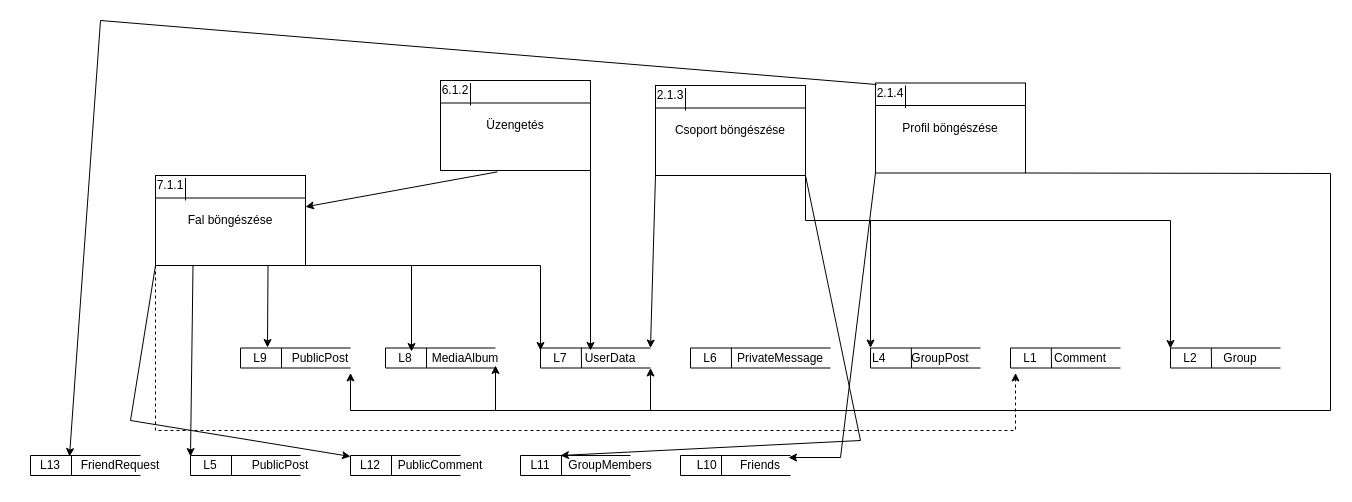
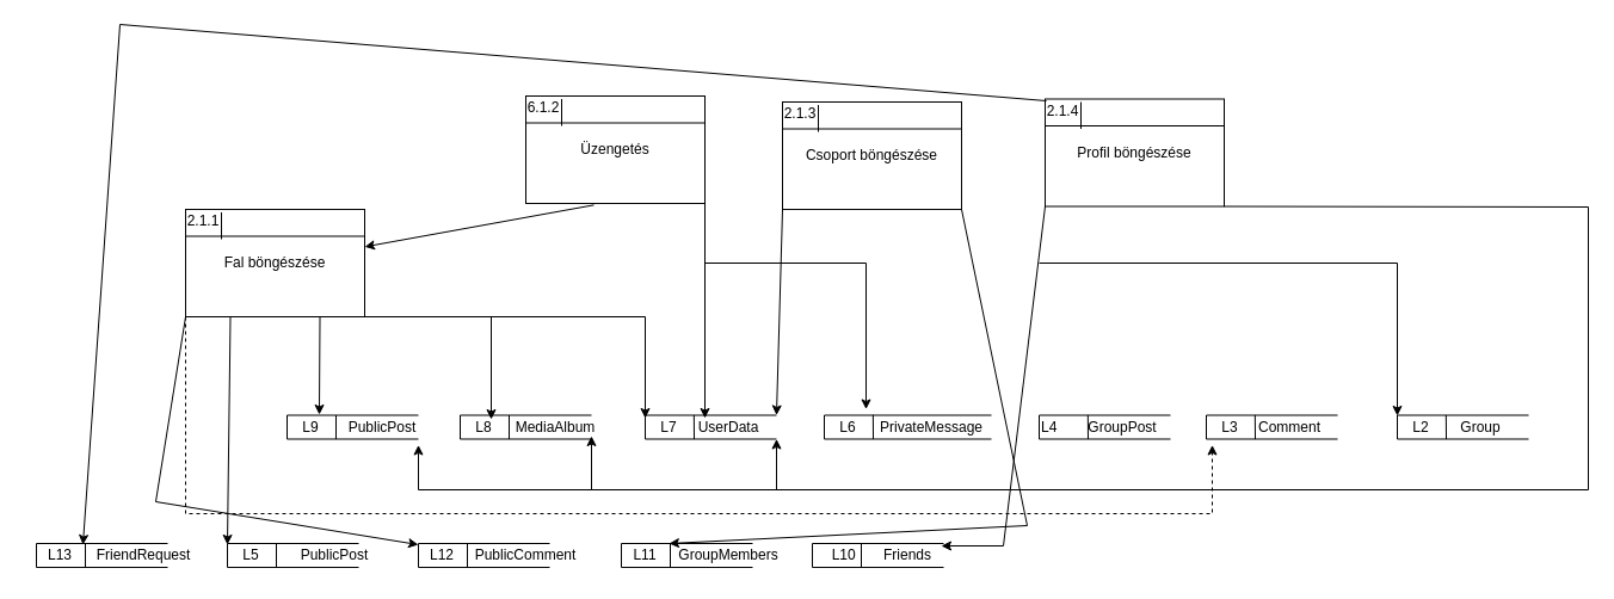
- <mxCell id="30" value="7.1.1" style="text;html=1;strokeColor=none;fillColor=none;align=center;verticalAlign=middle;whiteSpace=wrap;rounded=0;" vertex="1" parent="1"><mxGeometry x="140" y="170" width="60" height="30" as="geometry" /></mxCell>
+ <mxCell id="30" value="2.1.1" style="text;html=1;strokeColor=none;fillColor=none;align=center;verticalAlign=middle;whiteSpace=wrap;rounded=0;" vertex="1" parent="1"><mxGeometry x="140" y="170" width="60" height="30" as="geometry" /></mxCell>
+ <mxCell id="40" value="" style="endArrow=classic;html=1;rounded=0;entryX=0.75;entryY=0;entryDx=0;entryDy=0;exitX=1;exitY=1;exitDx=0;exitDy=0;" edge="1" parent="1" source="35" target="4"><mxGeometry width="50" height="50" relative="1" as="geometry"><mxPoint x="620" y="180" as="sourcePoint" /><mxPoint x="670" y="130" as="targetPoint" /><Array as="points"><mxPoint x="590" y="220" /><mxPoint x="725" y="220" /></Array></mxGeometry></mxCell>
- <mxCell id="47" value="" style="endArrow=classic;html=1;rounded=0;entryX=0;entryY=0;entryDx=0;entryDy=0;entryPerimeter=0;exitX=1;exitY=1;exitDx=0;exitDy=0;" edge="1" parent="1" source="42" target="26"><mxGeometry width="50" height="50" relative="1" as="geometry"><mxPoint x="620" y="180" as="sourcePoint" /><mxPoint x="670" y="130" as="targetPoint" /><Array as="points"><mxPoint x="805" y="220" /><mxPoint x="870" y="220" /></Array></mxGeometry></mxCell>
- <mxCell id="24" value="L1" style="text;html=1;strokeColor=none;fillColor=none;align=center;verticalAlign=middle;whiteSpace=wrap;rounded=0;" vertex="1" parent="1"><mxGeometry x="1000" y="342.5" width="60" height="30" as="geometry" /></mxCell>
+ <mxCell id="24" value="L3" style="text;html=1;strokeColor=none;fillColor=none;align=center;verticalAlign=middle;whiteSpace=wrap;rounded=0;" vertex="1" parent="1"><mxGeometry x="1000" y="342.5" width="60" height="30" as="geometry" /></mxCell>
